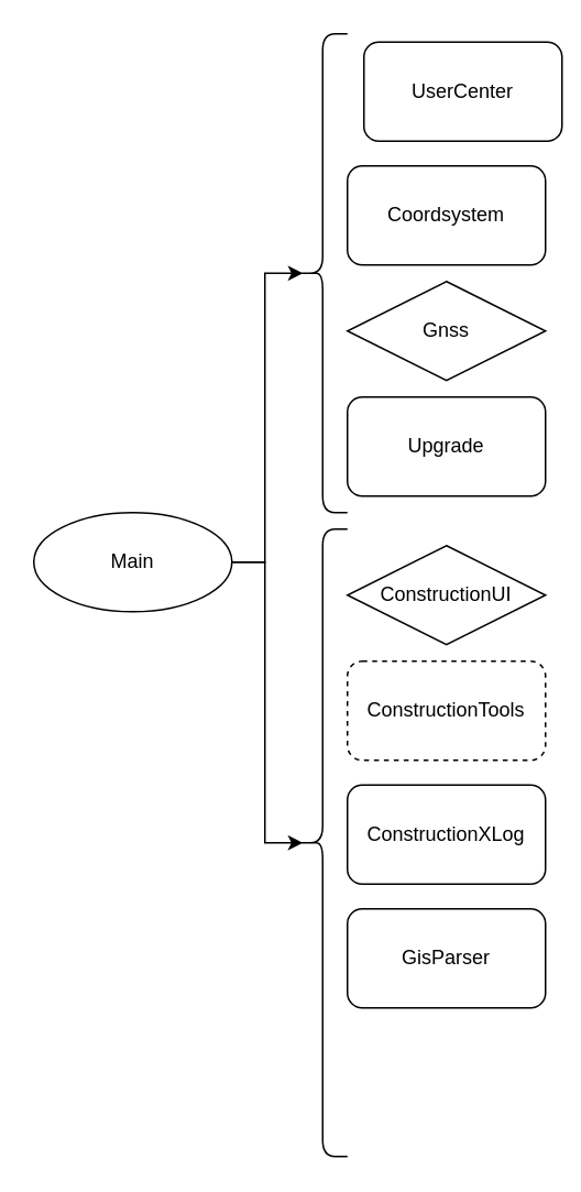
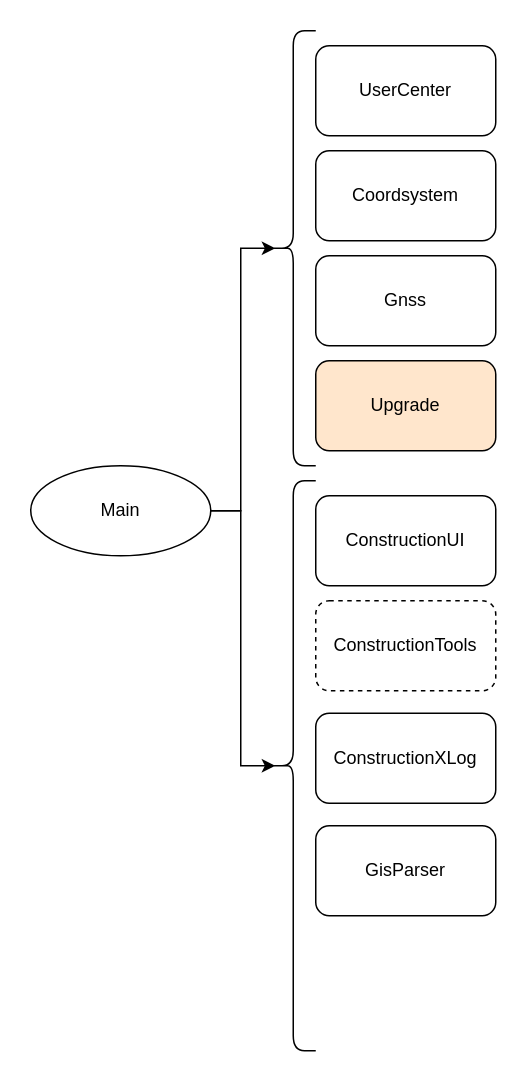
- <mxCell id="6" value="UserCenter" style="rounded=1;whiteSpace=wrap;html=1;" vertex="1" parent="1"><mxGeometry x="220" y="25" width="120" height="60" as="geometry" /></mxCell>
+ <mxCell id="6" value="UserCenter" style="rounded=1;whiteSpace=wrap;html=1;" vertex="1" parent="1"><mxGeometry x="210" y="30" width="120" height="60" as="geometry" /></mxCell>
- <mxCell id="5" value="Gnss" style="rhombus;whiteSpace=wrap;html=1;" vertex="1" parent="1"><mxGeometry x="210" y="170" width="120" height="60" as="geometry" /></mxCell>
+ <mxCell id="5" value="Gnss" style="rounded=1;whiteSpace=wrap;html=1;" vertex="1" parent="1"><mxGeometry x="210" y="170" width="120" height="60" as="geometry" /></mxCell>
- <mxCell id="8" value="Upgrade" style="rounded=1;whiteSpace=wrap;html=1;" vertex="1" parent="1"><mxGeometry x="210" y="240" width="120" height="60" as="geometry" /></mxCell>
+ <mxCell id="8" value="Upgrade" style="rounded=1;whiteSpace=wrap;html=1;fillColor=#ffe6cc;" vertex="1" parent="1"><mxGeometry x="210" y="240" width="120" height="60" as="geometry" /></mxCell>
- <mxCell id="11" value="ConstructionUI" style="rhombus;whiteSpace=wrap;html=1;" vertex="1" parent="1"><mxGeometry x="210" y="330" width="120" height="60" as="geometry" /></mxCell>
+ <mxCell id="11" value="ConstructionUI" style="rounded=1;whiteSpace=wrap;html=1;" vertex="1" parent="1"><mxGeometry x="210" y="330" width="120" height="60" as="geometry" /></mxCell>
